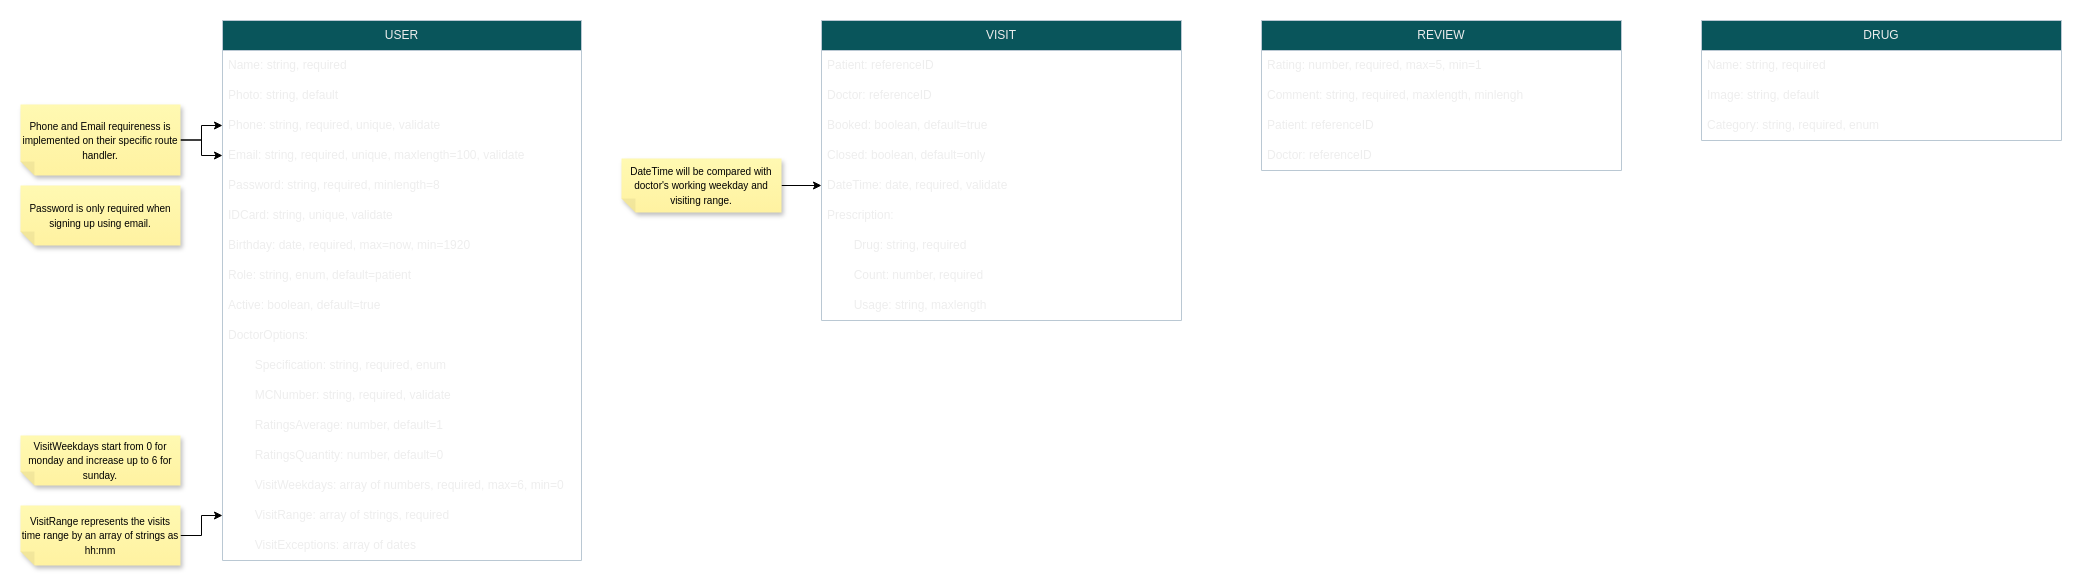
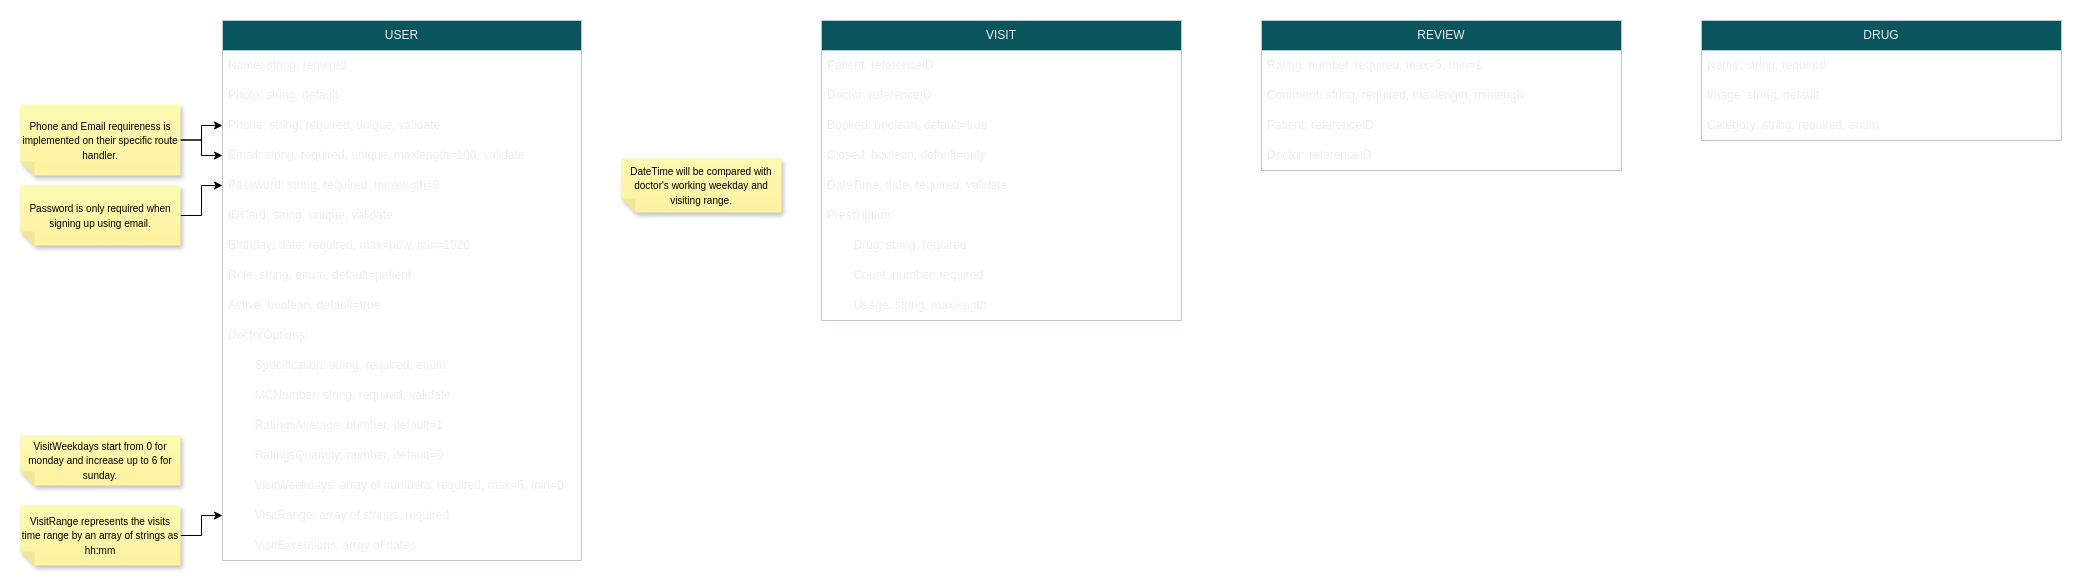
- <mxCell id="45" style="edgeStyle=orthogonalEdgeStyle;rounded=0;orthogonalLoop=1;jettySize=auto;html=1;exitX=0;exitY=0.5;exitDx=0;exitDy=0;exitPerimeter=0;entryX=0;entryY=0.5;entryDx=0;entryDy=0;" parent="1" source="46" target="25" edge="1"><mxGeometry relative="1" as="geometry" /></mxCell>
+ <mxCell id="47" style="edgeStyle=orthogonalEdgeStyle;rounded=0;orthogonalLoop=1;jettySize=auto;html=1;exitX=0;exitY=0.5;exitDx=0;exitDy=0;exitPerimeter=0;entryX=0;entryY=0.5;entryDx=0;entryDy=0;" edge="1" parent="1" source="48" target="7"><mxGeometry relative="1" as="geometry" /></mxCell>
